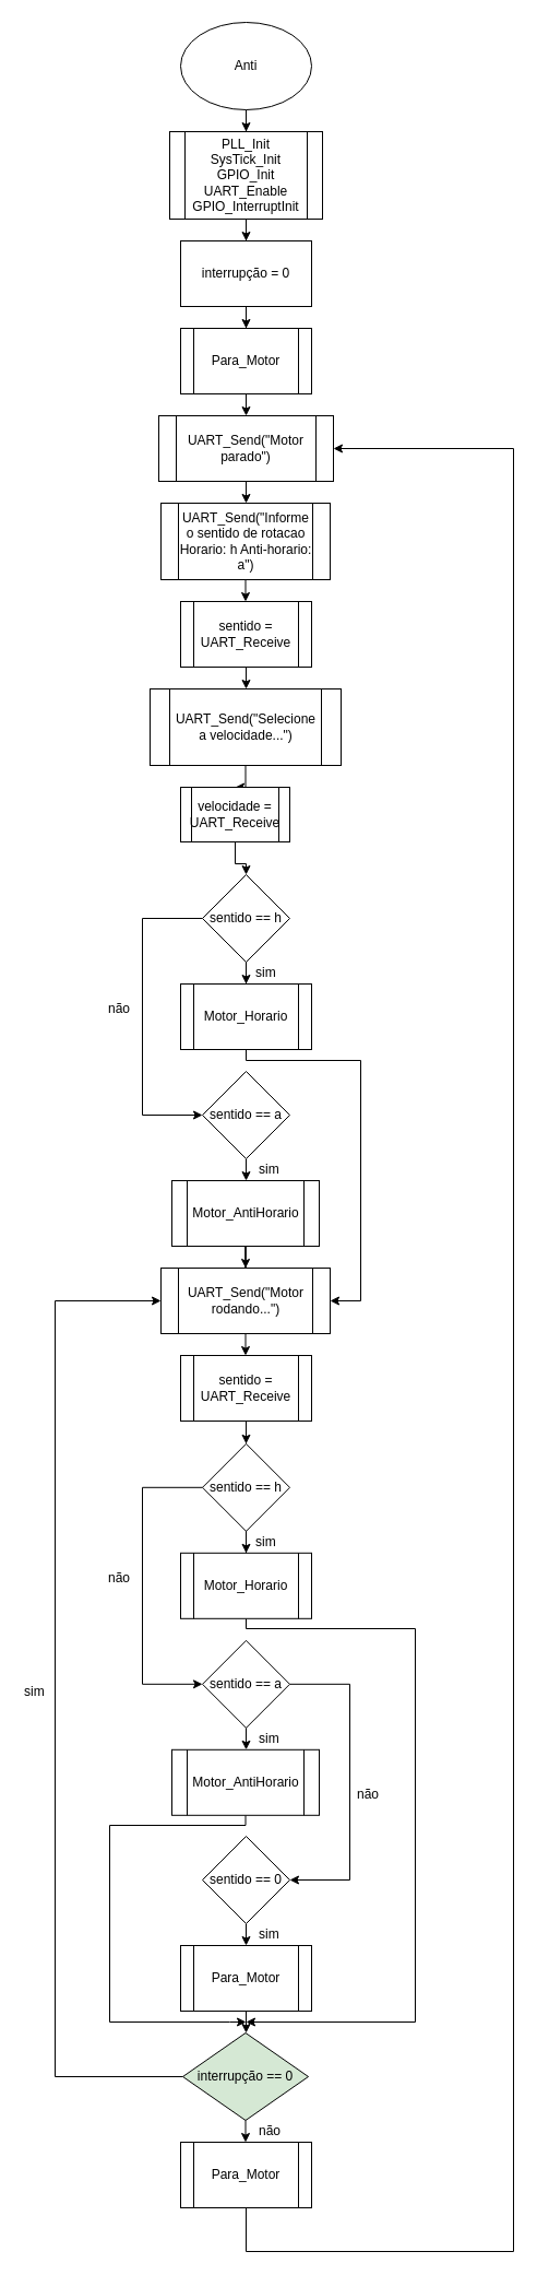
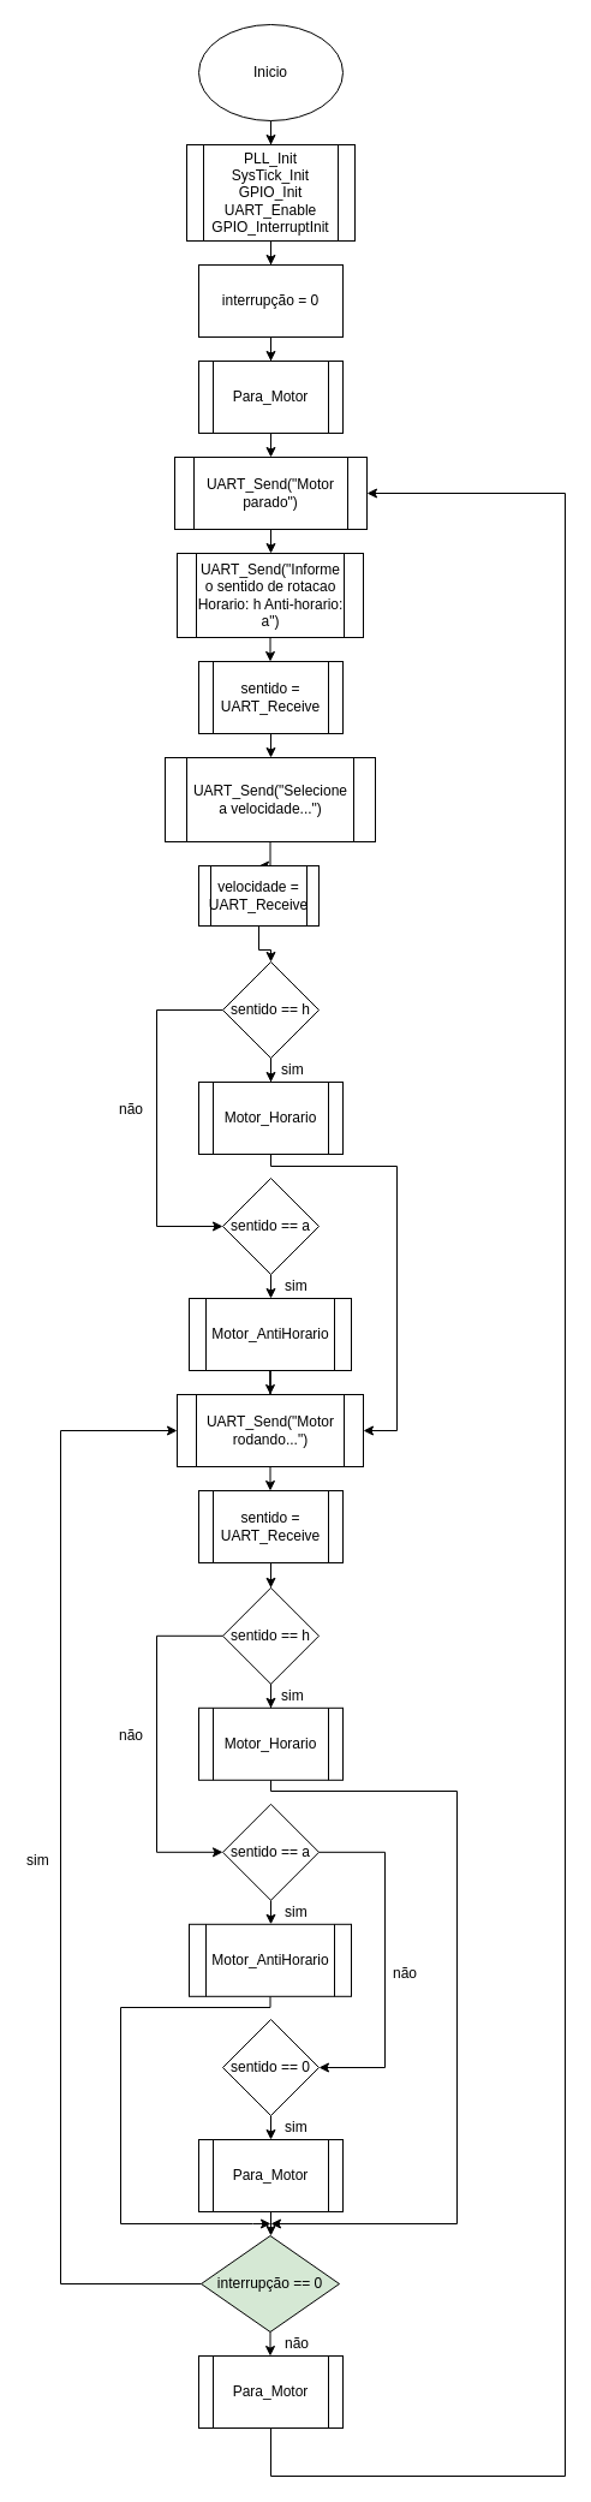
- <mxCell id="3" value="Anti" style="ellipse;whiteSpace=wrap;html=1;" vertex="1" parent="1"><mxGeometry x="165" width="120" height="80" as="geometry" y="20" /></mxCell>
+ <mxCell id="3" value="Inicio" style="ellipse;whiteSpace=wrap;html=1;" vertex="1" parent="1"><mxGeometry x="165" width="120" height="80" as="geometry" y="20" /></mxCell>
